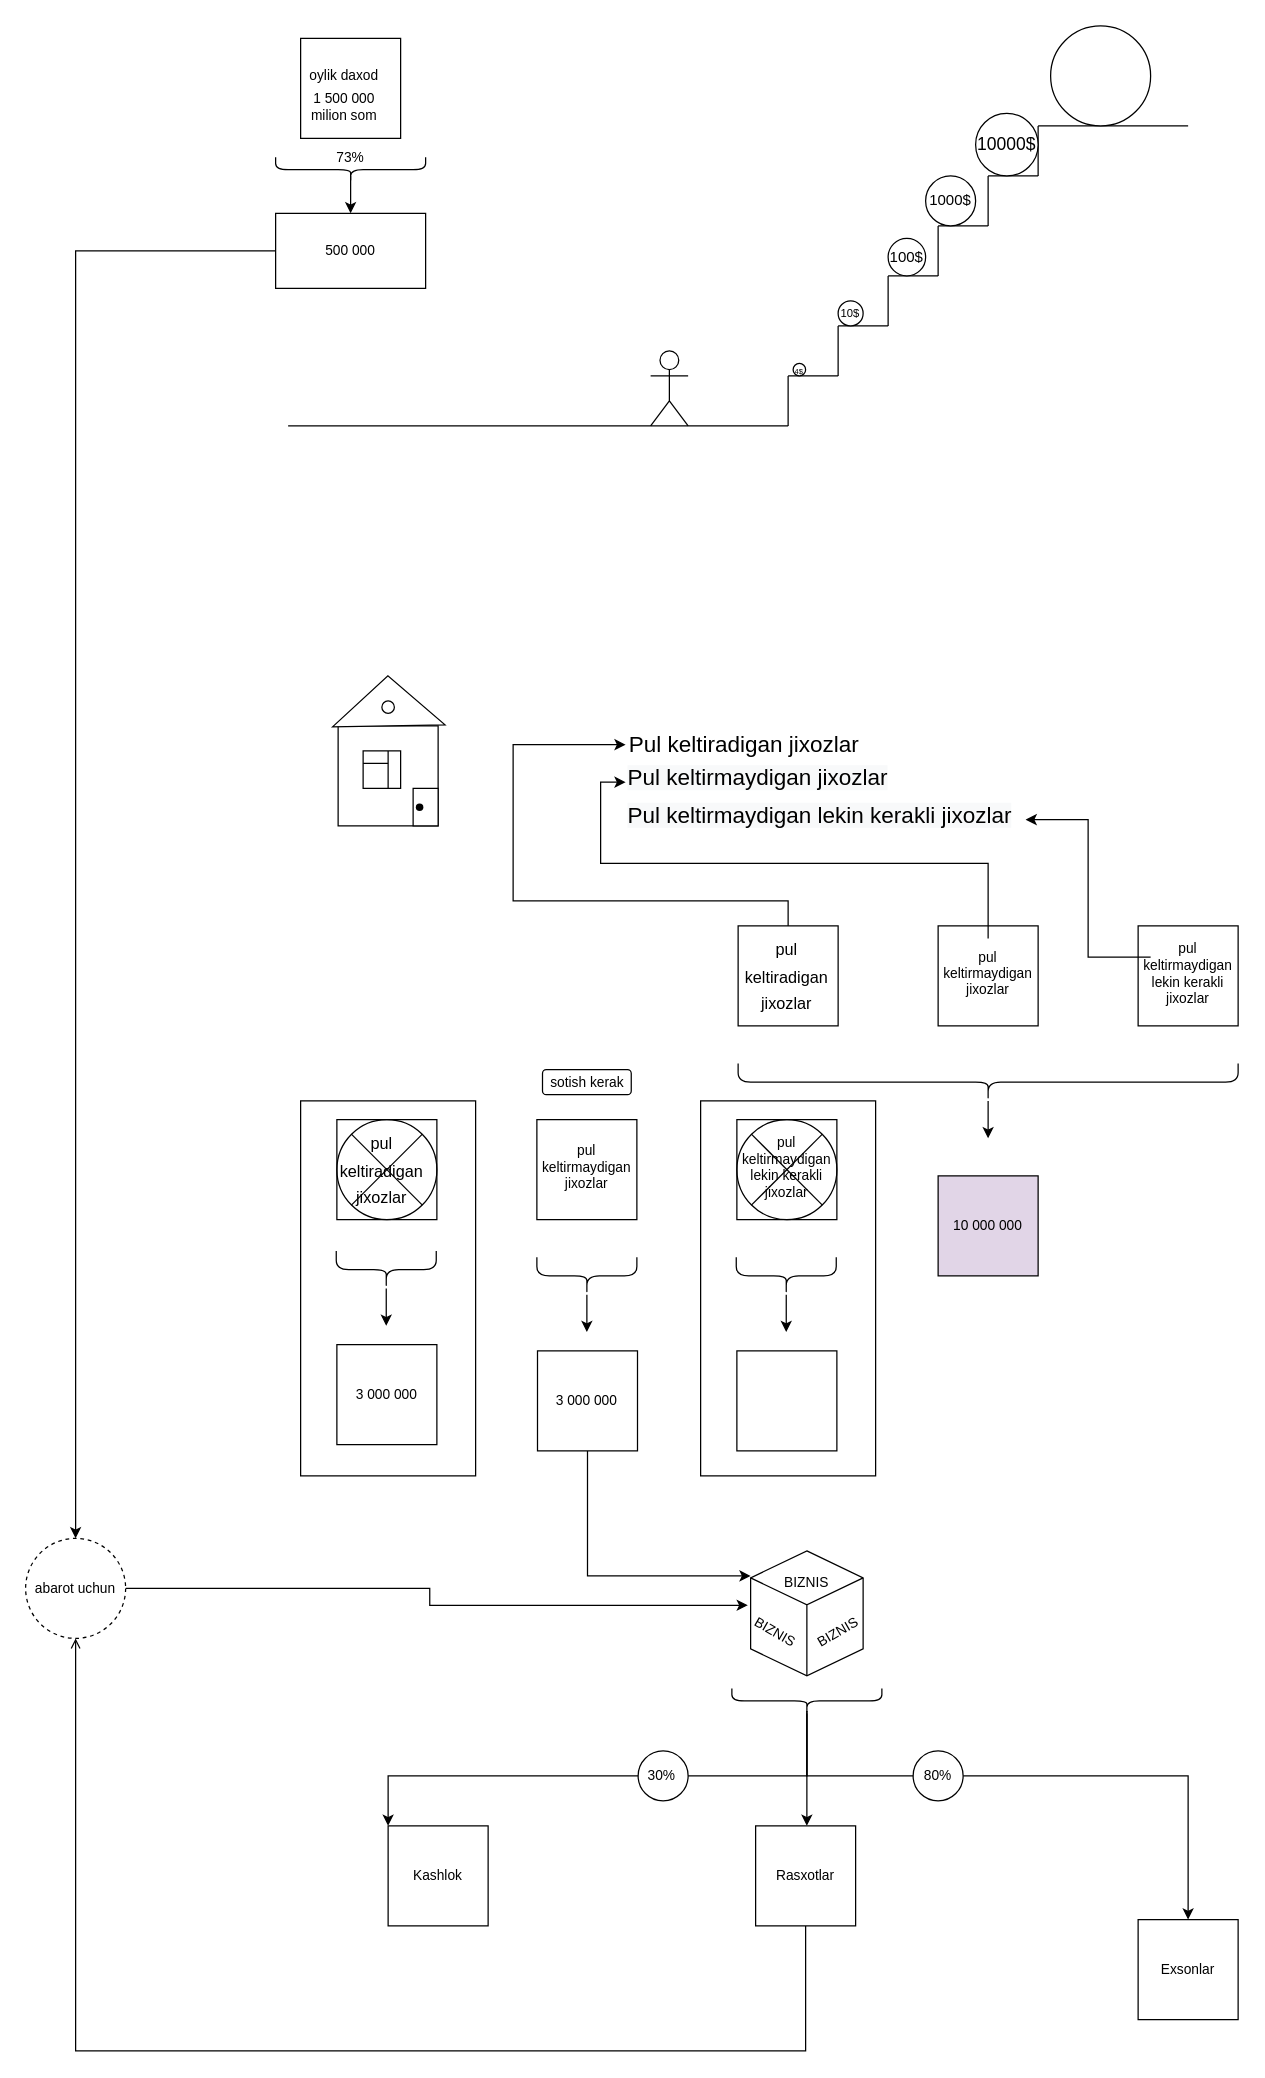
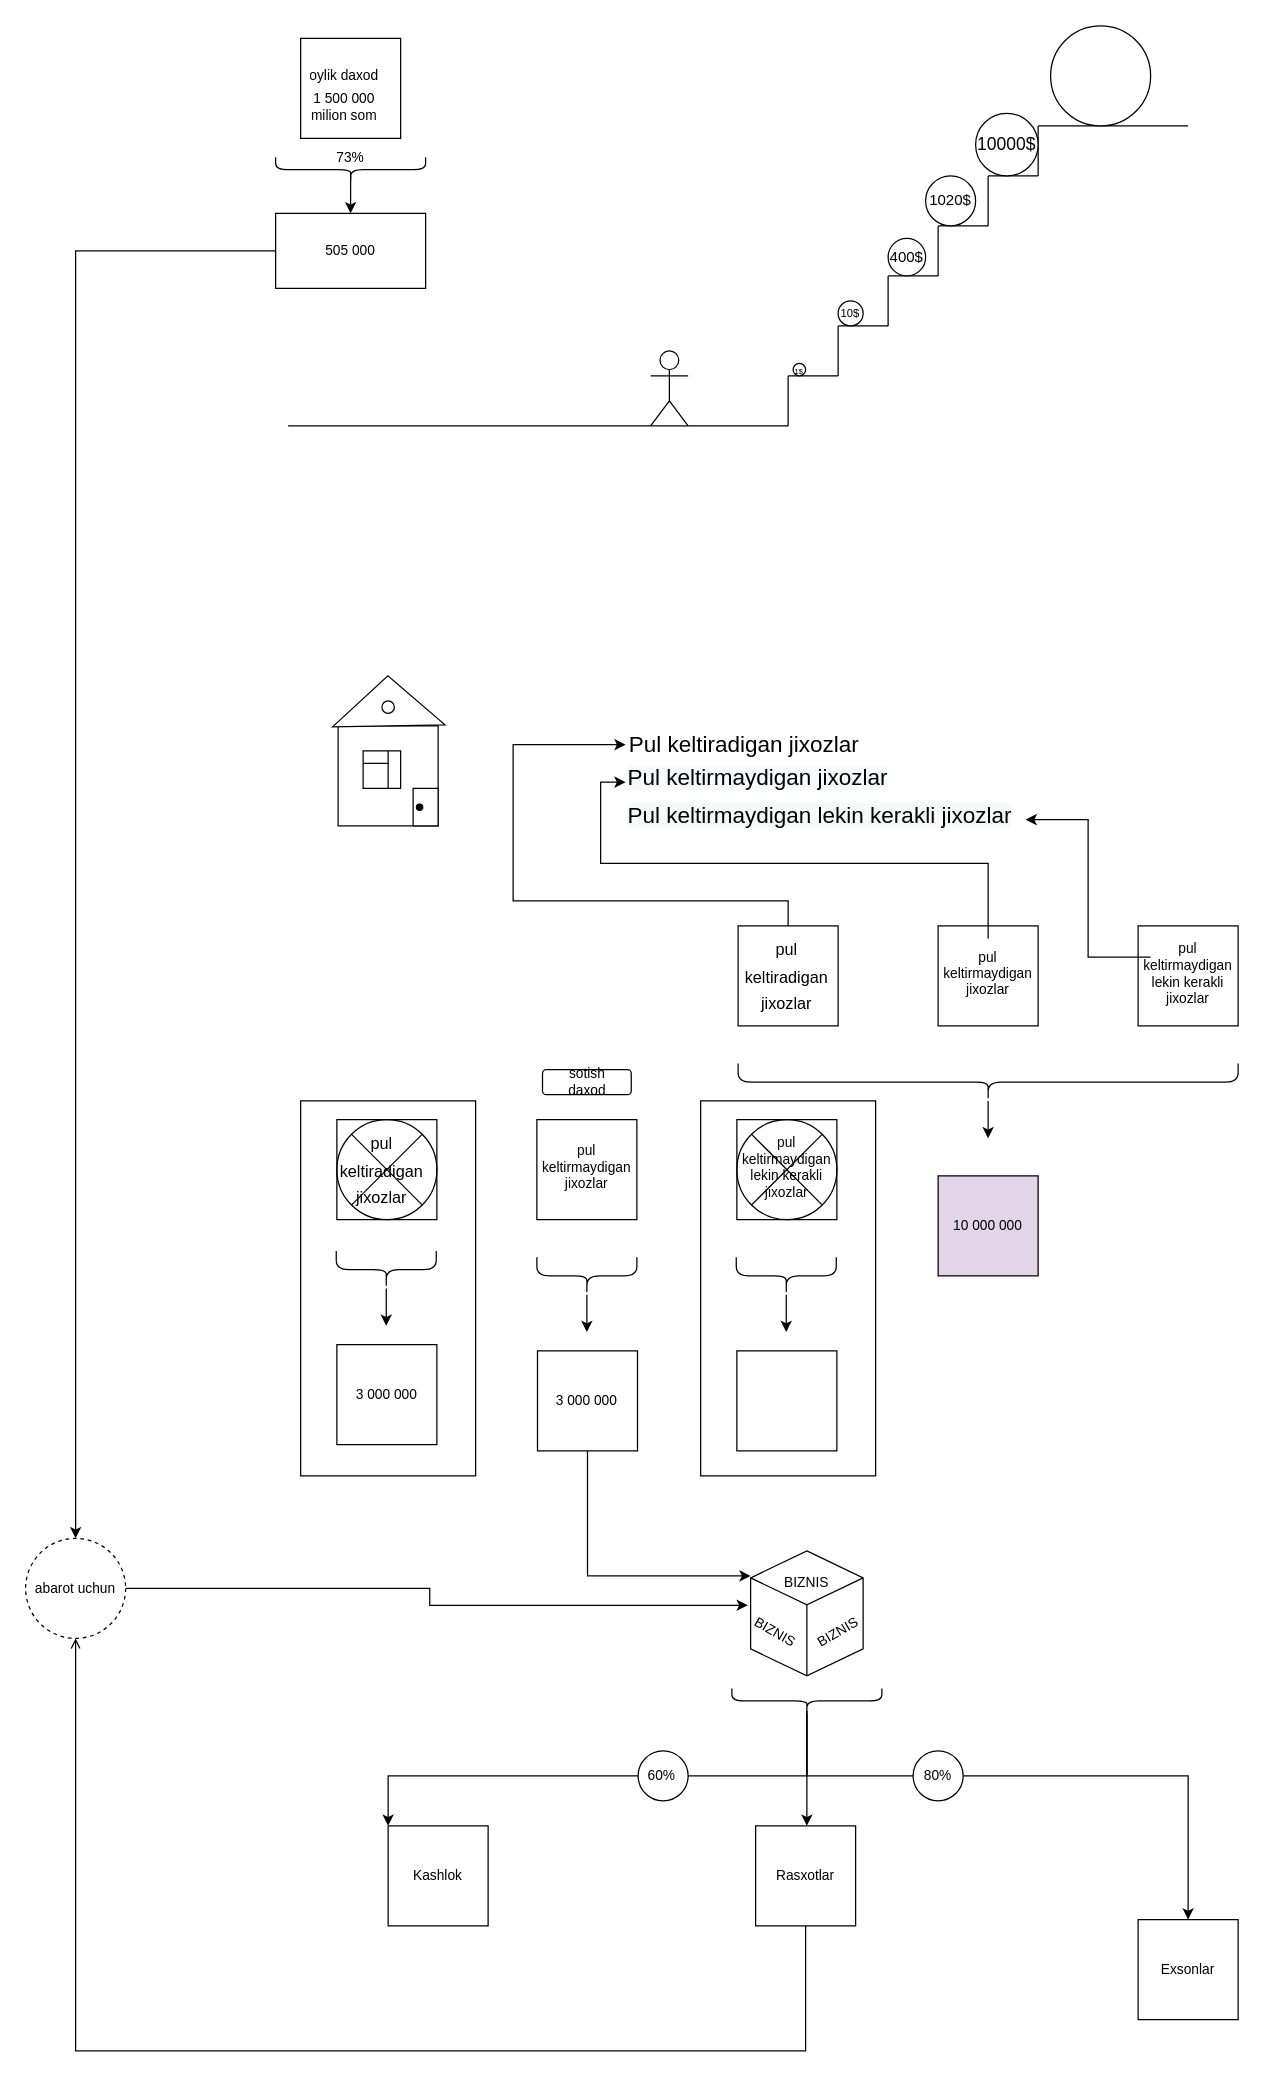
- <mxCell id="23" value="1000$" style="text;html=1;strokeColor=none;fillColor=none;align=center;verticalAlign=middle;whiteSpace=wrap;rounded=0;fontSize=12;" vertex="1" parent="1"><mxGeometry x="730" y="145" width="60" height="30" as="geometry" /></mxCell>
+ <mxCell id="23" value="1020$" style="text;html=1;strokeColor=none;fillColor=none;align=center;verticalAlign=middle;whiteSpace=wrap;rounded=0;fontSize=12;" vertex="1" parent="1"><mxGeometry x="730" y="145" width="60" height="30" as="geometry" /></mxCell>
- <mxCell id="93" value="500 000" style="text;html=1;strokeColor=none;fillColor=none;align=center;verticalAlign=middle;whiteSpace=wrap;rounded=0;fontSize=11;" vertex="1" parent="1"><mxGeometry x="250" y="185" width="60" height="30" as="geometry" /></mxCell>
+ <mxCell id="93" value="505 000" style="text;html=1;strokeColor=none;fillColor=none;align=center;verticalAlign=middle;whiteSpace=wrap;rounded=0;fontSize=11;" vertex="1" parent="1"><mxGeometry x="250" y="185" width="60" height="30" as="geometry" /></mxCell>
- <mxCell id="22" value="&lt;font style=&quot;font-size: 12px&quot;&gt;100$&lt;/font&gt;" style="text;html=1;strokeColor=none;fillColor=none;align=center;verticalAlign=middle;whiteSpace=wrap;rounded=0;fontSize=9;" vertex="1" parent="1"><mxGeometry x="695" y="190" width="60" height="30" as="geometry" /></mxCell>
+ <mxCell id="22" value="&lt;font style=&quot;font-size: 12px&quot;&gt;400$&lt;/font&gt;" style="text;html=1;strokeColor=none;fillColor=none;align=center;verticalAlign=middle;whiteSpace=wrap;rounded=0;fontSize=9;" vertex="1" parent="1"><mxGeometry x="695" y="190" width="60" height="30" as="geometry" /></mxCell>
- <mxCell id="20" value="&lt;font style=&quot;font-size: 6px&quot;&gt;4$&lt;/font&gt;" style="text;html=1;strokeColor=none;fillColor=none;align=center;verticalAlign=middle;whiteSpace=wrap;rounded=0;" vertex="1" parent="1"><mxGeometry x="609" y="280" width="60" height="30" as="geometry" /></mxCell>
+ <mxCell id="20" value="&lt;font style=&quot;font-size: 6px&quot;&gt;1$&lt;/font&gt;" style="text;html=1;strokeColor=none;fillColor=none;align=center;verticalAlign=middle;whiteSpace=wrap;rounded=0;" vertex="1" parent="1"><mxGeometry x="609" y="280" width="60" height="30" as="geometry" /></mxCell>
- <mxCell id="61" value="sotish kerak" style="text;html=1;strokeColor=none;fillColor=none;align=center;verticalAlign=middle;whiteSpace=wrap;rounded=0;fontSize=11;" vertex="1" parent="1"><mxGeometry x="439" y="850" width="61" height="30" as="geometry" /></mxCell>
+ <mxCell id="61" value="sotish daxod" style="text;html=1;strokeColor=none;fillColor=none;align=center;verticalAlign=middle;whiteSpace=wrap;rounded=0;fontSize=11;" vertex="1" parent="1"><mxGeometry x="439" y="850" width="61" height="30" as="geometry" /></mxCell>
- <mxCell id="101" value="30%" style="text;html=1;strokeColor=none;fillColor=none;align=center;verticalAlign=middle;whiteSpace=wrap;rounded=0;fontSize=11;" vertex="1" parent="1"><mxGeometry x="499" y="1405" width="60" height="30" as="geometry" /></mxCell>
+ <mxCell id="101" value="60%" style="text;html=1;strokeColor=none;fillColor=none;align=center;verticalAlign=middle;whiteSpace=wrap;rounded=0;fontSize=11;" vertex="1" parent="1"><mxGeometry x="499" y="1405" width="60" height="30" as="geometry" /></mxCell>
